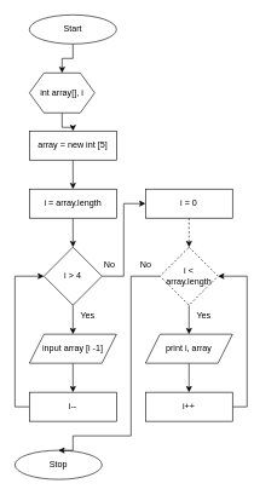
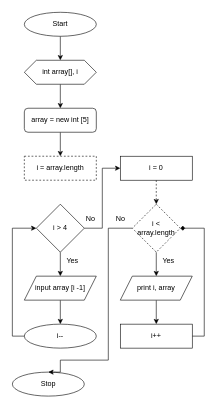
- <mxCell id="6" value="int array[], i" style="shape=hexagon;perimeter=hexagonPerimeter2;whiteSpace=wrap;html=1;fixedSize=1;" vertex="1" parent="1"><mxGeometry x="40" y="100" width="90" height="55" as="geometry" /></mxCell>
+ <mxCell id="6" value="int array[], i" style="shape=hexagon;perimeter=hexagonPerimeter2;whiteSpace=wrap;html=1;fixedSize=1;" vertex="1" parent="1"><mxGeometry x="40" y="100" width="120" height="40" as="geometry" /></mxCell>
- <mxCell id="8" value="array = new int [5]" style="rounded=0;whiteSpace=wrap;html=1;" vertex="1" parent="1"><mxGeometry x="40" y="180" width="120" height="40" as="geometry" /></mxCell>
+ <mxCell id="8" value="array = new int [5]" style="whiteSpace=wrap;html=1;rounded=1;" vertex="1" parent="1"><mxGeometry x="40" y="180" width="120" height="40" as="geometry" /></mxCell>
- <mxCell id="10" value="i = array.length" style="rounded=0;whiteSpace=wrap;html=1;" vertex="1" parent="1"><mxGeometry x="40" y="260" width="120" height="40" as="geometry" /></mxCell>
+ <mxCell id="10" value="i = array.length" style="rounded=0;whiteSpace=wrap;html=1;dashed=1;" vertex="1" parent="1"><mxGeometry x="40" y="260" width="120" height="40" as="geometry" /></mxCell>
- <mxCell id="9" style="edgeStyle=orthogonalEdgeStyle;rounded=0;orthogonalLoop=1;jettySize=auto;html=1;entryX=0.5;entryY=0;entryDx=0;entryDy=0;" edge="1" parent="1" source="10" target="13"><mxGeometry relative="1" as="geometry" /></mxCell>
- <mxCell id="25" value="" style="edgeStyle=orthogonalEdgeStyle;rounded=0;orthogonalLoop=1;jettySize=auto;html=1;exitX=1;exitY=0.5;exitDx=0;exitDy=0;entryX=1;entryY=0.5;entryDx=0;entryDy=0;" edge="1" parent="1" source="26" target="22"><mxGeometry relative="1" as="geometry" /></mxCell>
+ <mxCell id="25" value="" style="edgeStyle=orthogonalEdgeStyle;rounded=0;orthogonalLoop=1;jettySize=auto;html=1;exitX=1;exitY=0.5;exitDx=0;exitDy=0;entryX=1;entryY=0.5;entryDx=0;entryDy=0;endArrow=diamond;" edge="1" parent="1" source="26" target="22"><mxGeometry relative="1" as="geometry" /></mxCell>
- <mxCell id="17" value="i--" style="rounded=0;whiteSpace=wrap;html=1;" vertex="1" parent="1"><mxGeometry x="40" y="540" width="120" height="40" as="geometry" /></mxCell>
+ <mxCell id="17" value="i--" style="ellipse;whiteSpace=wrap;html=1;" vertex="1" parent="1"><mxGeometry x="40" y="540" width="120" height="40" as="geometry" /></mxCell>
